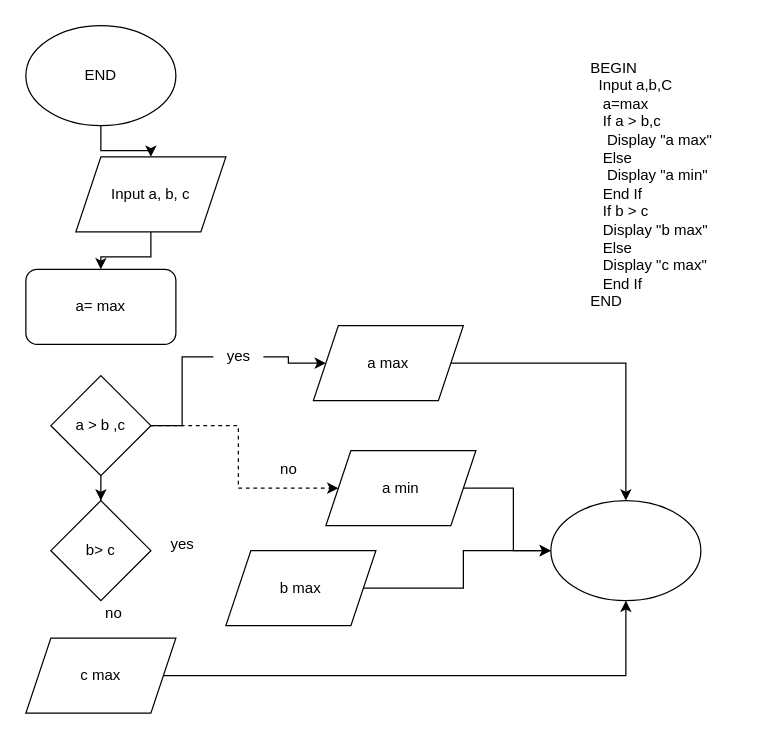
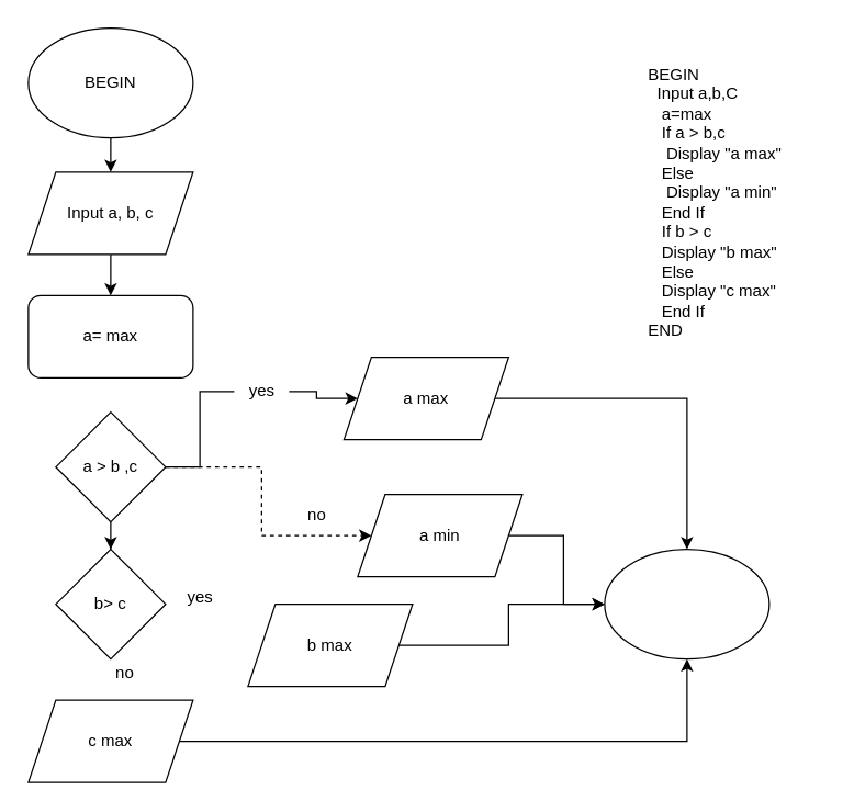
- <mxCell id="3" value="END&lt;br&gt;" style="ellipse;whiteSpace=wrap;html=1;" vertex="1" parent="1"><mxGeometry x="20" width="120" height="80" as="geometry" y="20" /></mxCell>
+ <mxCell id="3" value="BEGIN&lt;br&gt;" style="ellipse;whiteSpace=wrap;html=1;" vertex="1" parent="1"><mxGeometry x="20" width="120" height="80" as="geometry" y="20" /></mxCell>
- <mxCell id="7" value="Input a, b, c" style="shape=parallelogram;perimeter=parallelogramPerimeter;whiteSpace=wrap;html=1;fixedSize=1;" vertex="1" parent="1"><mxGeometry x="60" y="125" width="120" height="60" as="geometry" /></mxCell>
+ <mxCell id="7" value="Input a, b, c" style="shape=parallelogram;perimeter=parallelogramPerimeter;whiteSpace=wrap;html=1;fixedSize=1;" vertex="1" parent="1"><mxGeometry x="20" y="125" width="120" height="60" as="geometry" /></mxCell>
